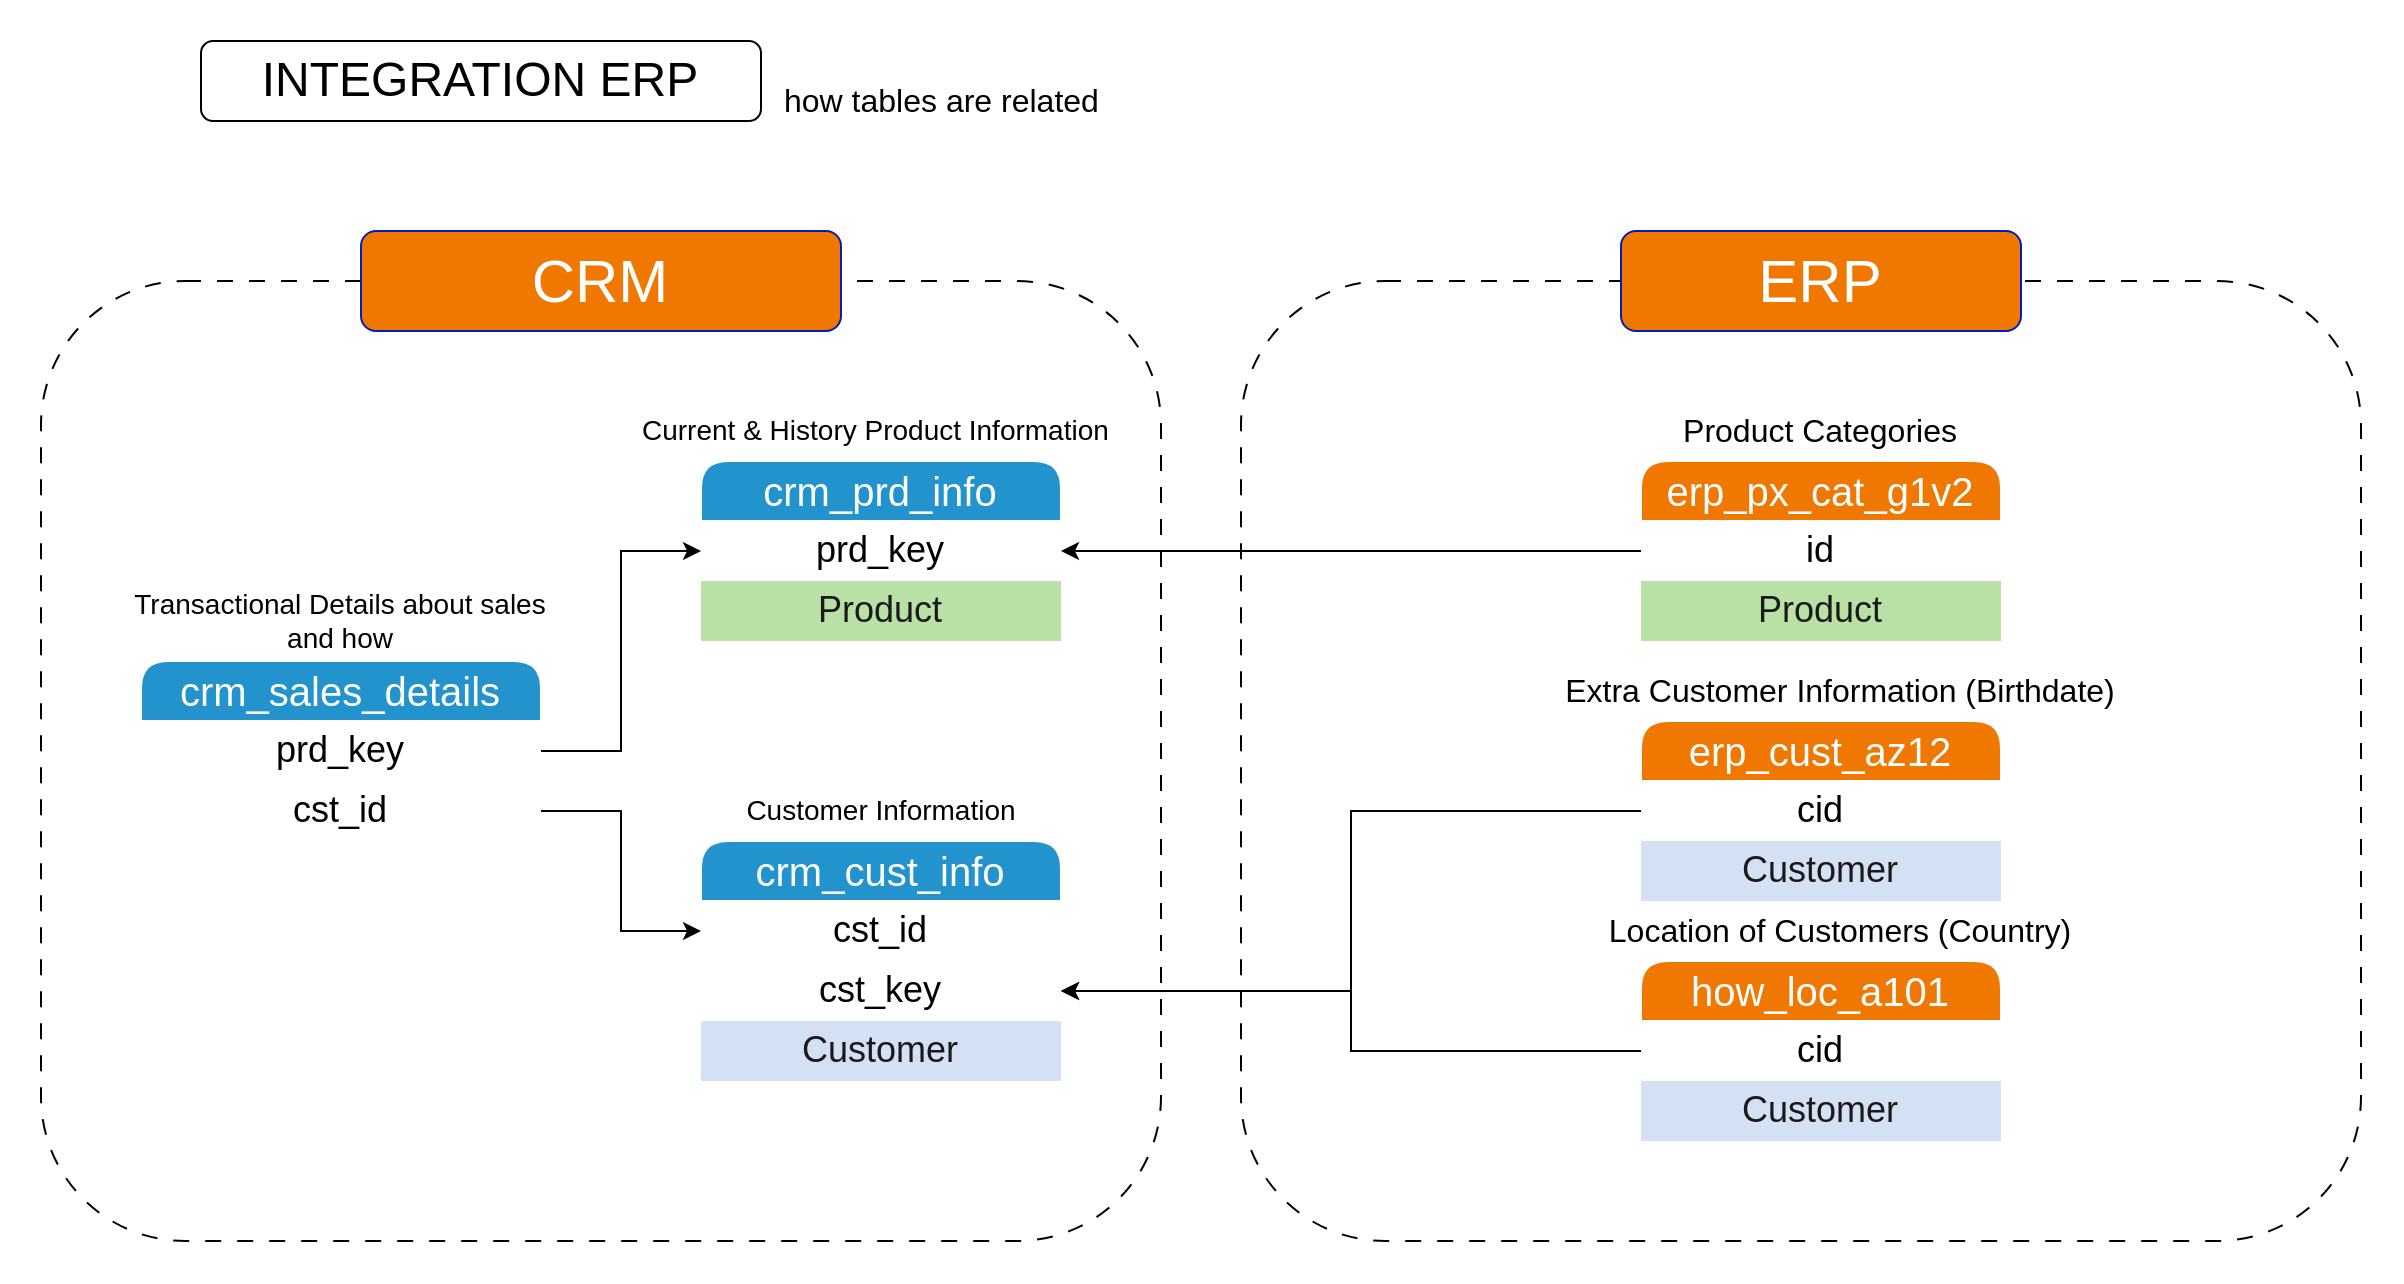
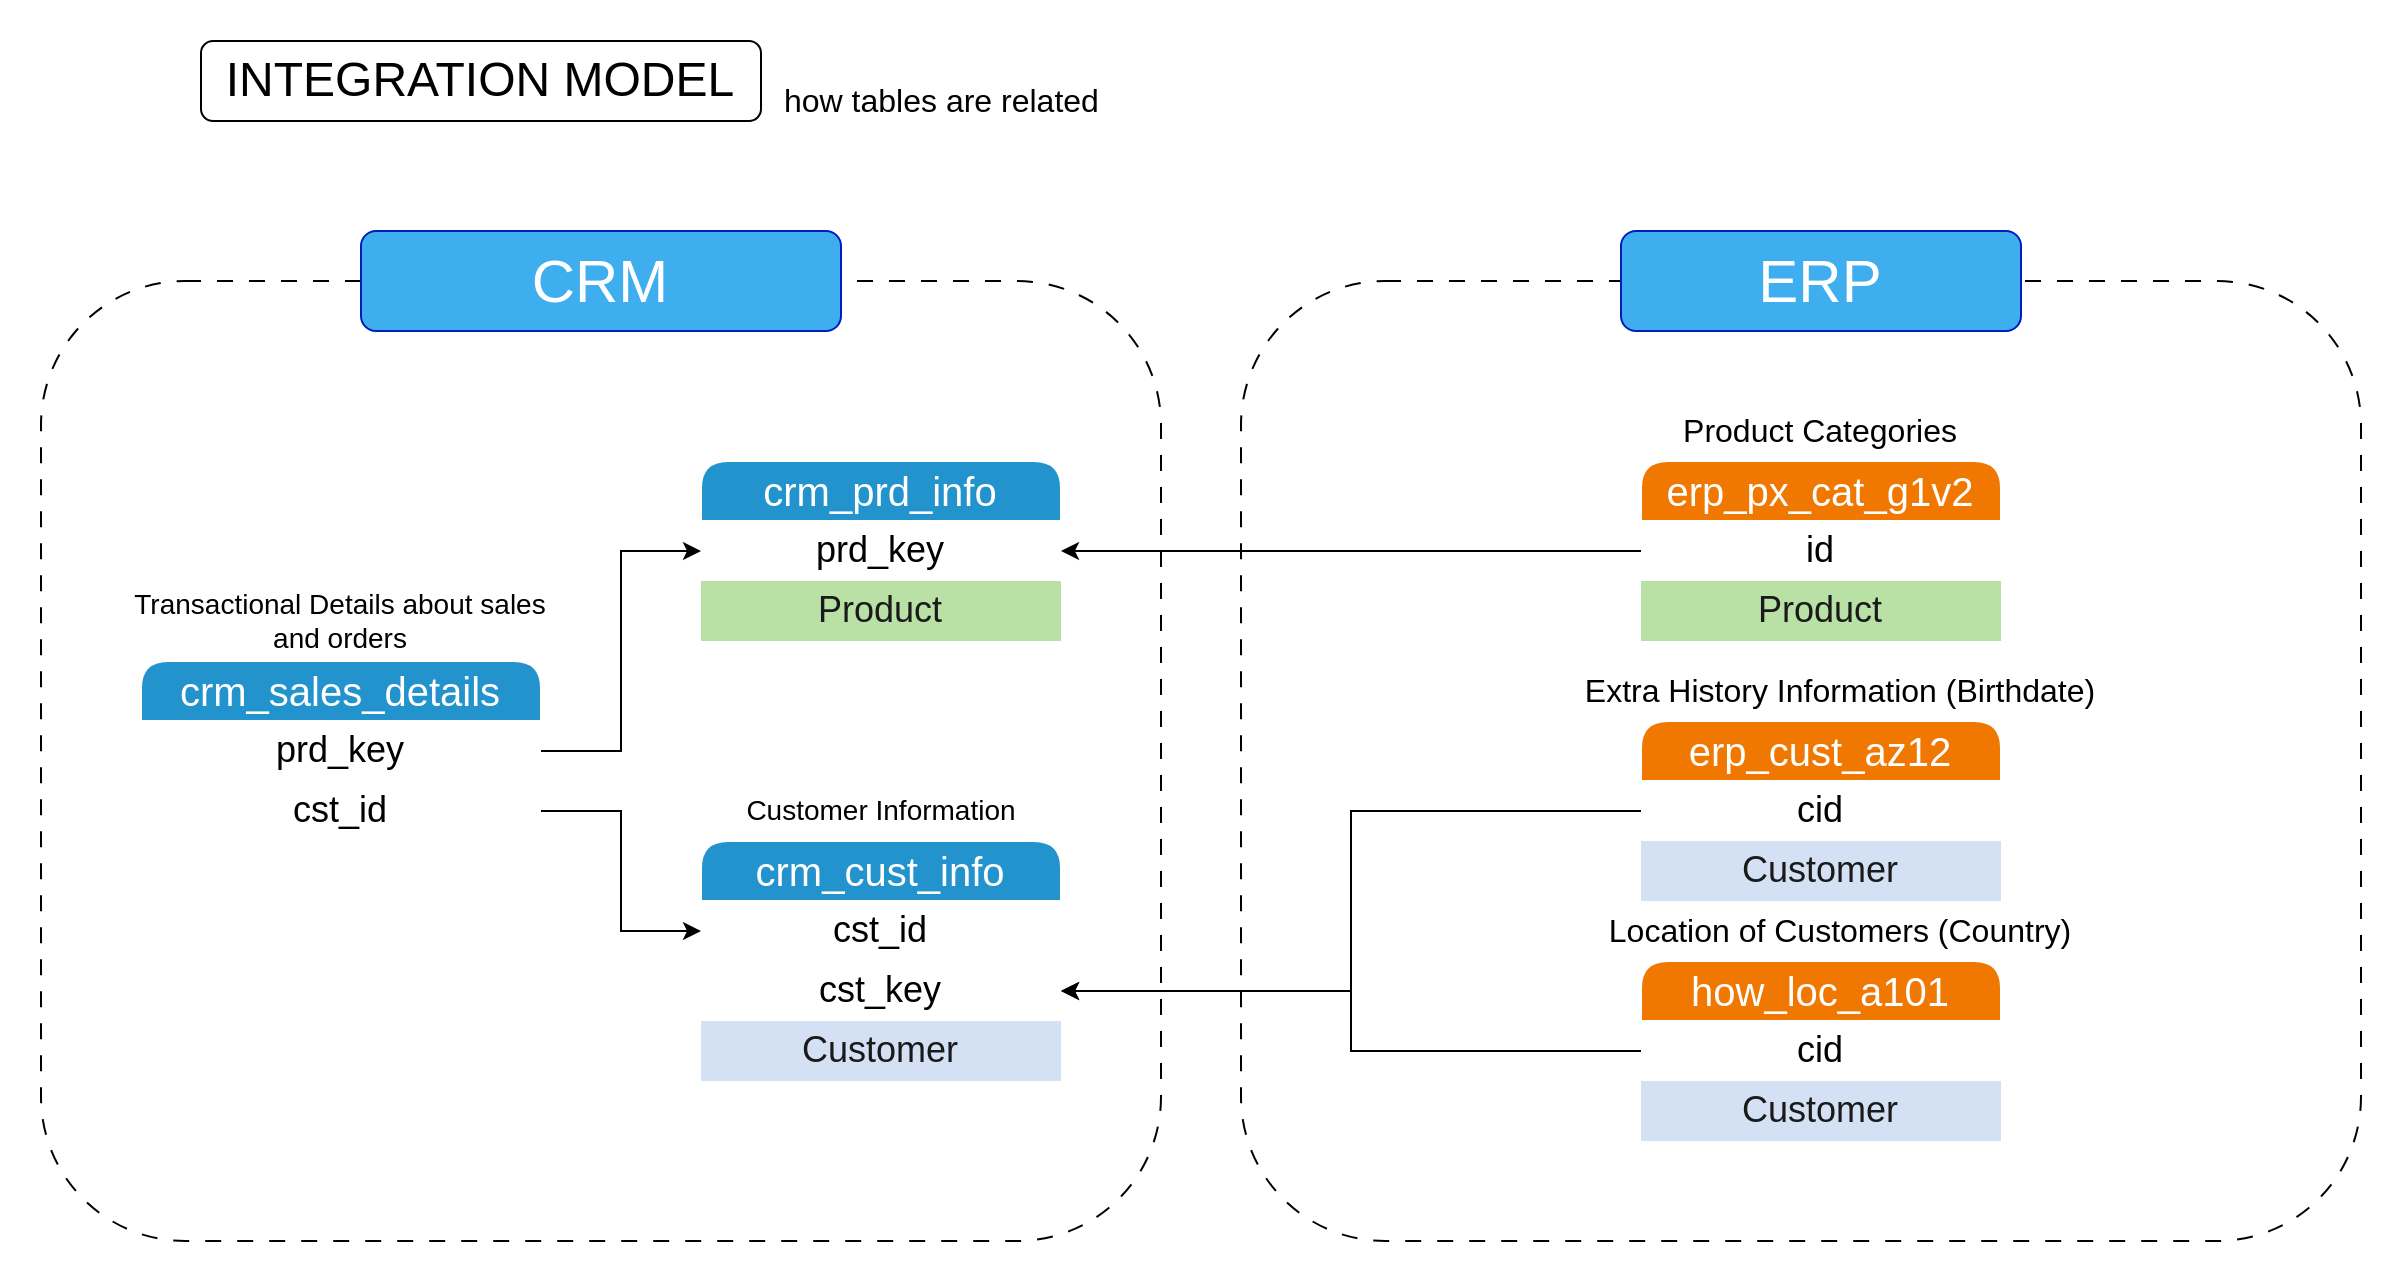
- <mxCell id="2" value="INTEGRATION ERP" style="rounded=1;whiteSpace=wrap;html=1;fontSize=24;" parent="1" vertex="1"><mxGeometry x="100" y="20" width="280" height="40" as="geometry" /></mxCell>
+ <mxCell id="2" value="INTEGRATION MODEL" style="rounded=1;whiteSpace=wrap;html=1;fontSize=24;" parent="1" vertex="1"><mxGeometry x="100" y="20" width="280" height="40" as="geometry" /></mxCell>
- <mxCell id="28" value="&lt;font style=&quot;font-size: 30px;&quot;&gt;CRM&lt;/font&gt;" style="rounded=1;whiteSpace=wrap;html=1;fillColor=#f07800;fontColor=#ffffff;strokeColor=#001DBC;" parent="1" vertex="1"><mxGeometry x="180" y="115" width="240" height="50" as="geometry" /></mxCell>
+ <mxCell id="28" value="&lt;font style=&quot;font-size: 30px;&quot;&gt;CRM&lt;/font&gt;" style="rounded=1;whiteSpace=wrap;html=1;fillColor=#3EAEEF;fontColor=#ffffff;strokeColor=#001DBC;" parent="1" vertex="1"><mxGeometry x="180" y="115" width="240" height="50" as="geometry" /></mxCell>
- <mxCell id="29" value="&lt;font style=&quot;font-size: 30px;&quot;&gt;ERP&lt;/font&gt;" style="rounded=1;whiteSpace=wrap;html=1;fillColor=#F07800;fontColor=#ffffff;strokeColor=#001DBC;" parent="1" vertex="1"><mxGeometry x="810" y="115" width="200" height="50" as="geometry" /></mxCell>
+ <mxCell id="29" value="&lt;font style=&quot;font-size: 30px;&quot;&gt;ERP&lt;/font&gt;" style="rounded=1;whiteSpace=wrap;html=1;fillColor=#3eaeef;fontColor=#ffffff;strokeColor=#001DBC;" parent="1" vertex="1"><mxGeometry x="810" y="115" width="200" height="50" as="geometry" /></mxCell>
- <mxCell id="13" value="Current &amp;amp; History Product Information" style="text;strokeColor=none;fillColor=none;align=left;verticalAlign=middle;spacingLeft=4;spacingRight=4;overflow=hidden;points=[[0,0.5],[1,0.5]];portConstraint=eastwest;rotatable=0;whiteSpace=wrap;html=1;fontSize=14;" parent="1" vertex="1"><mxGeometry x="315" y="200" width="250" height="30" as="geometry" /></mxCell>
- <mxCell id="7" value="Transactional Details about sales and how" style="text;strokeColor=none;fillColor=none;align=center;verticalAlign=middle;spacingLeft=4;spacingRight=4;overflow=hidden;points=[[0,0.5],[1,0.5]];portConstraint=eastwest;rotatable=0;whiteSpace=wrap;html=1;fontSize=14;" parent="1" vertex="1"><mxGeometry y="290" width="220" height="40" as="geometry" x="60" /></mxCell>
+ <mxCell id="7" value="Transactional Details about sales and orders" style="text;strokeColor=none;fillColor=none;align=center;verticalAlign=middle;spacingLeft=4;spacingRight=4;overflow=hidden;points=[[0,0.5],[1,0.5]];portConstraint=eastwest;rotatable=0;whiteSpace=wrap;html=1;fontSize=14;" parent="1" vertex="1"><mxGeometry y="290" width="220" height="40" as="geometry" x="60" /></mxCell>
- <mxCell id="31" value="Extra Customer Information (Birthdate)" style="text;html=1;align=center;verticalAlign=middle;whiteSpace=wrap;rounded=0;fontSize=16;fontStyle=0" vertex="1" parent="1"><mxGeometry x="770" y="330" width="300" height="30" as="geometry" /></mxCell>
+ <mxCell id="31" value="Extra History Information (Birthdate)" style="text;html=1;align=center;verticalAlign=middle;whiteSpace=wrap;rounded=0;fontSize=16;fontStyle=0" vertex="1" parent="1"><mxGeometry x="770" y="330" width="300" height="30" as="geometry" /></mxCell>
